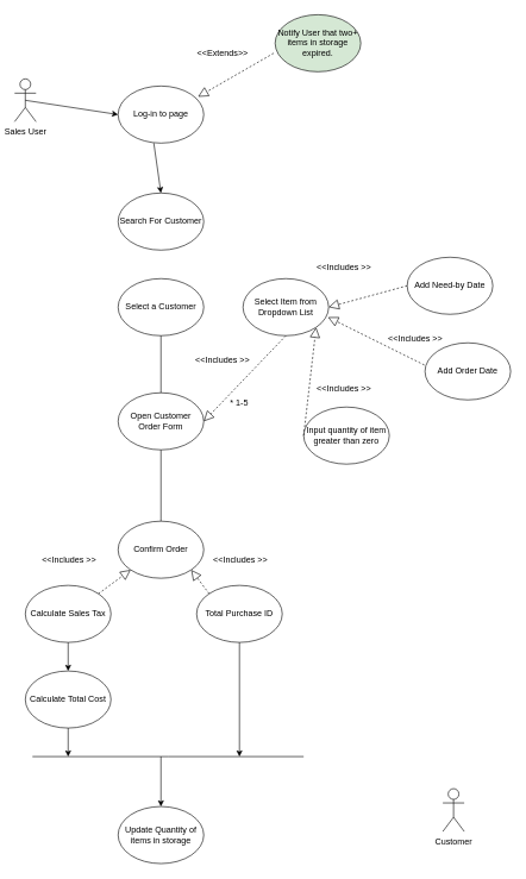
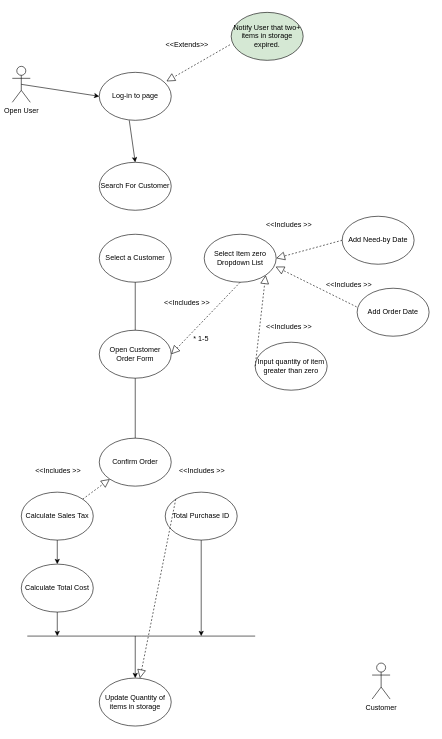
- <mxCell id="2" value="Sales User" style="shape=umlActor;verticalLabelPosition=bottom;verticalAlign=top;html=1;outlineConnect=0;" parent="1" vertex="1"><mxGeometry x="20" y="110" width="30" height="60" as="geometry" /></mxCell>
+ <mxCell id="2" value="Open User" style="shape=umlActor;verticalLabelPosition=bottom;verticalAlign=top;html=1;outlineConnect=0;" parent="1" vertex="1"><mxGeometry x="20" y="110" width="30" height="60" as="geometry" /></mxCell>
- <mxCell id="7" value="Select Item from Dropdown List" style="ellipse;whiteSpace=wrap;html=1;" parent="1" vertex="1"><mxGeometry x="340" y="390" width="120" height="80" as="geometry" /></mxCell>
+ <mxCell id="7" value="Select Item zero Dropdown List" style="ellipse;whiteSpace=wrap;html=1;" parent="1" vertex="1"><mxGeometry x="340" y="390" width="120" height="80" as="geometry" /></mxCell>
- <mxCell id="22" value="" style="endArrow=block;dashed=1;endFill=0;endSize=12;html=1;rounded=0;exitX=0;exitY=0;exitDx=0;exitDy=0;entryX=1;entryY=1;entryDx=0;entryDy=0;" parent="1" source="19" target="15" edge="1"><mxGeometry width="160" relative="1" as="geometry"><mxPoint x="315" y="850" as="sourcePoint" /><mxPoint x="475" y="850" as="targetPoint" /></mxGeometry></mxCell>
+ <mxCell id="22" value="" style="endArrow=block;dashed=1;endFill=0;endSize=12;html=1;rounded=0;exitX=0;exitY=0;exitDx=0;exitDy=0;" parent="1" source="19" target="31" edge="1"><mxGeometry width="160" relative="1" as="geometry"><mxPoint x="315" y="850" as="sourcePoint" /><mxPoint x="475" y="850" as="targetPoint" /></mxGeometry></mxCell>
